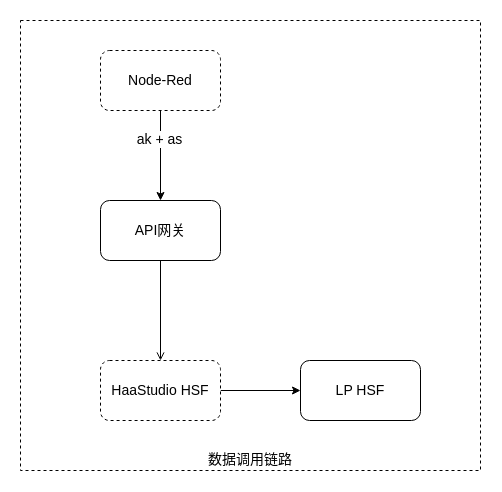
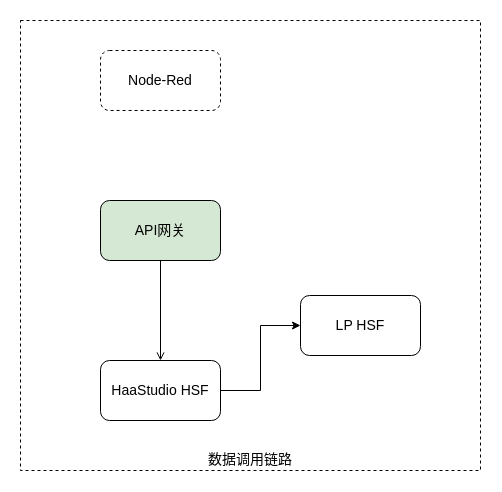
- <mxCell id="3" style="edgeStyle=orthogonalEdgeStyle;rounded=0;orthogonalLoop=1;jettySize=auto;html=1;entryX=0.5;entryY=0;entryDx=0;entryDy=0;fontSize=14;" edge="1" parent="1" source="5" target="7"><mxGeometry relative="1" as="geometry" /></mxCell>
- <mxCell id="4" value="ak + as" style="edgeLabel;html=1;align=center;verticalAlign=middle;resizable=0;points=[];fontSize=14;" vertex="1" connectable="0" parent="3"><mxGeometry x="-0.375" y="-2" relative="1" as="geometry"><mxPoint as="offset" /></mxGeometry></mxCell>
- <mxCell id="7" value="API网关" style="rounded=1;whiteSpace=wrap;html=1;fontSize=14;" vertex="1" parent="1"><mxGeometry x="100" y="200" width="120" height="60" as="geometry" /></mxCell>
+ <mxCell id="7" value="API网关" style="rounded=1;whiteSpace=wrap;html=1;fontSize=14;fillColor=#d5e8d4;" vertex="1" parent="1"><mxGeometry x="100" y="200" width="120" height="60" as="geometry" /></mxCell>
- <mxCell id="9" value="HaaStudio HSF" style="rounded=1;whiteSpace=wrap;html=1;fontSize=14;dashed=1;" vertex="1" parent="1"><mxGeometry x="100" y="360" width="120" height="60" as="geometry" /></mxCell>
+ <mxCell id="9" value="HaaStudio HSF" style="rounded=1;whiteSpace=wrap;html=1;fontSize=14;" vertex="1" parent="1"><mxGeometry x="100" y="360" width="120" height="60" as="geometry" /></mxCell>
- <mxCell id="10" value="LP HSF" style="rounded=1;whiteSpace=wrap;html=1;fontSize=14;" vertex="1" parent="1"><mxGeometry x="300" y="360" width="120" height="60" as="geometry" /></mxCell>
+ <mxCell id="10" value="LP HSF" style="rounded=1;whiteSpace=wrap;html=1;fontSize=14;" vertex="1" parent="1"><mxGeometry x="300" y="295" width="120" height="60" as="geometry" /></mxCell>
